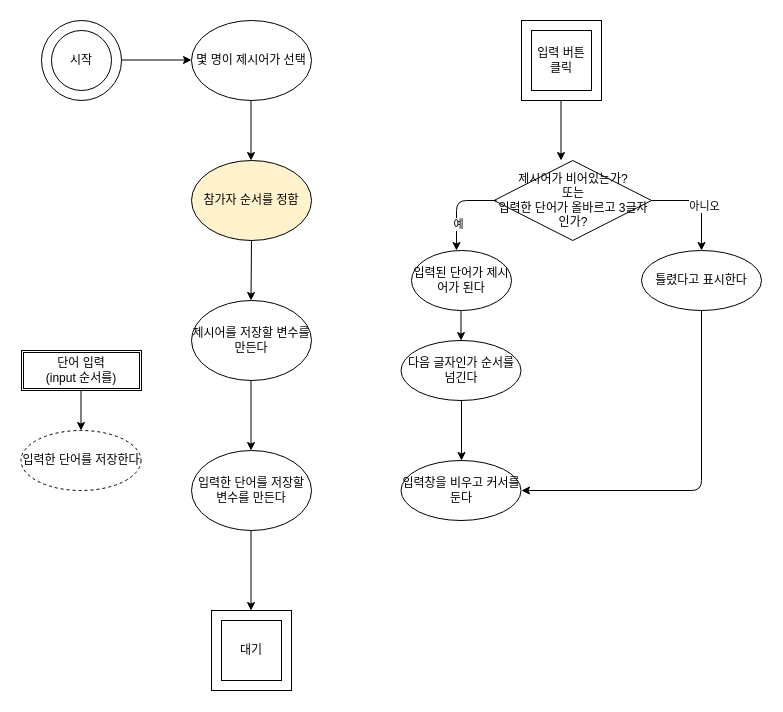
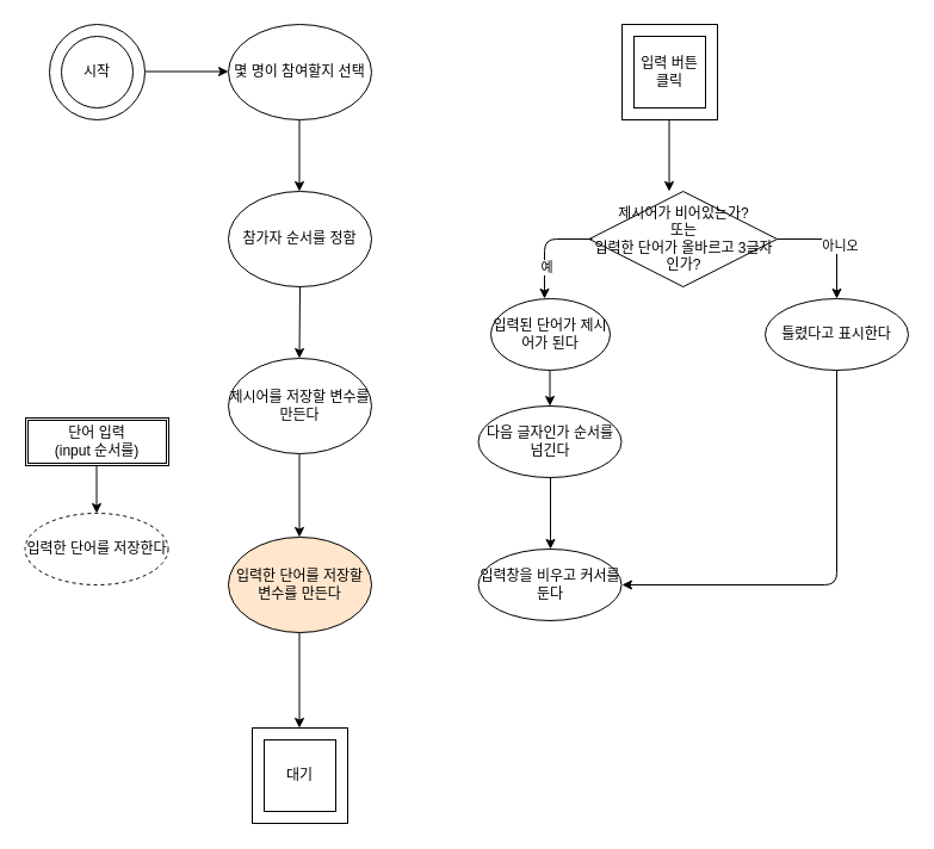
- <mxCell id="4" value="몇 명이 제시어가 선택" style="ellipse;whiteSpace=wrap;html=1;" vertex="1" parent="1"><mxGeometry x="191" y="20" width="120" height="80" as="geometry" /></mxCell>
+ <mxCell id="4" value="몇 명이 참여할지 선택" style="ellipse;whiteSpace=wrap;html=1;" vertex="1" parent="1"><mxGeometry x="191" y="20" width="120" height="80" as="geometry" /></mxCell>
- <mxCell id="5" value="참가자 순서를 정함" style="ellipse;whiteSpace=wrap;html=1;fillColor=#fff2cc;" vertex="1" parent="1"><mxGeometry x="191" y="160" width="120" height="80" as="geometry" /></mxCell>
+ <mxCell id="5" value="참가자 순서를 정함" style="ellipse;whiteSpace=wrap;html=1;" vertex="1" parent="1"><mxGeometry x="191" y="160" width="120" height="80" as="geometry" /></mxCell>
- <mxCell id="7" value="입력한 단어를 저장할 변수를 만든다" style="ellipse;whiteSpace=wrap;html=1;" vertex="1" parent="1"><mxGeometry x="191" y="450" width="120" height="80" as="geometry" /></mxCell>
+ <mxCell id="7" value="입력한 단어를 저장할 변수를 만든다" style="ellipse;whiteSpace=wrap;html=1;fillColor=#ffe6cc;" vertex="1" parent="1"><mxGeometry x="191" y="450" width="120" height="80" as="geometry" /></mxCell>
